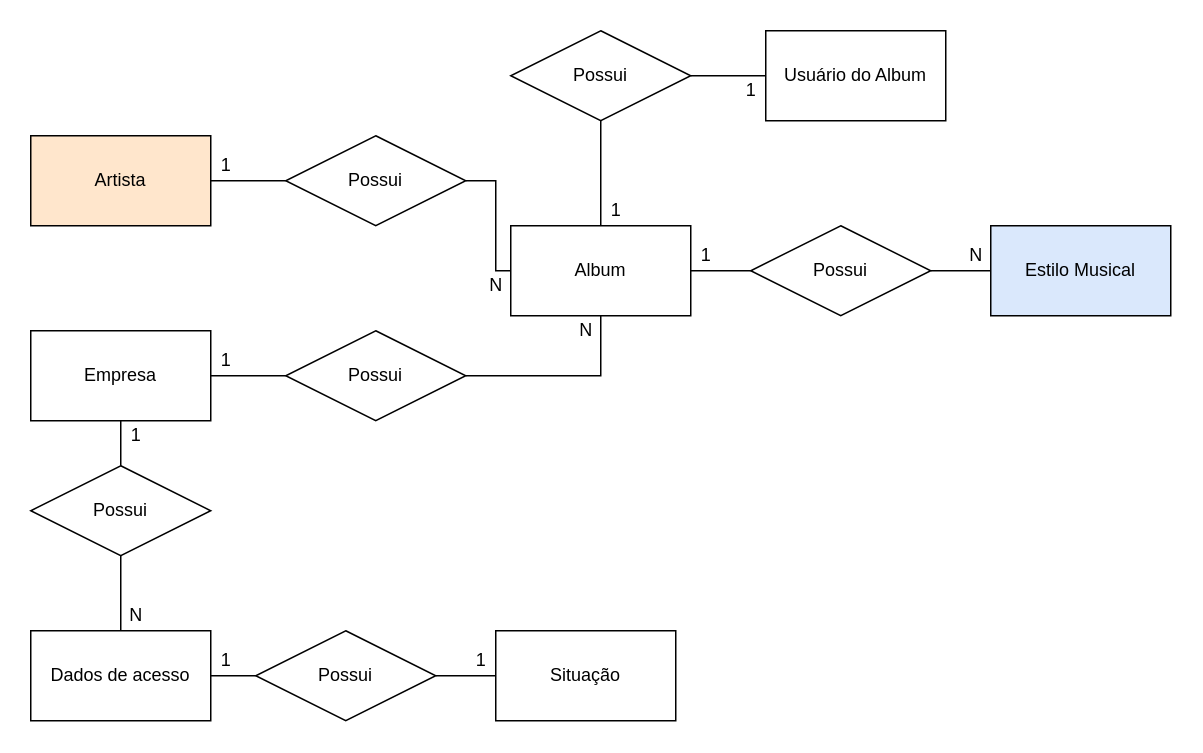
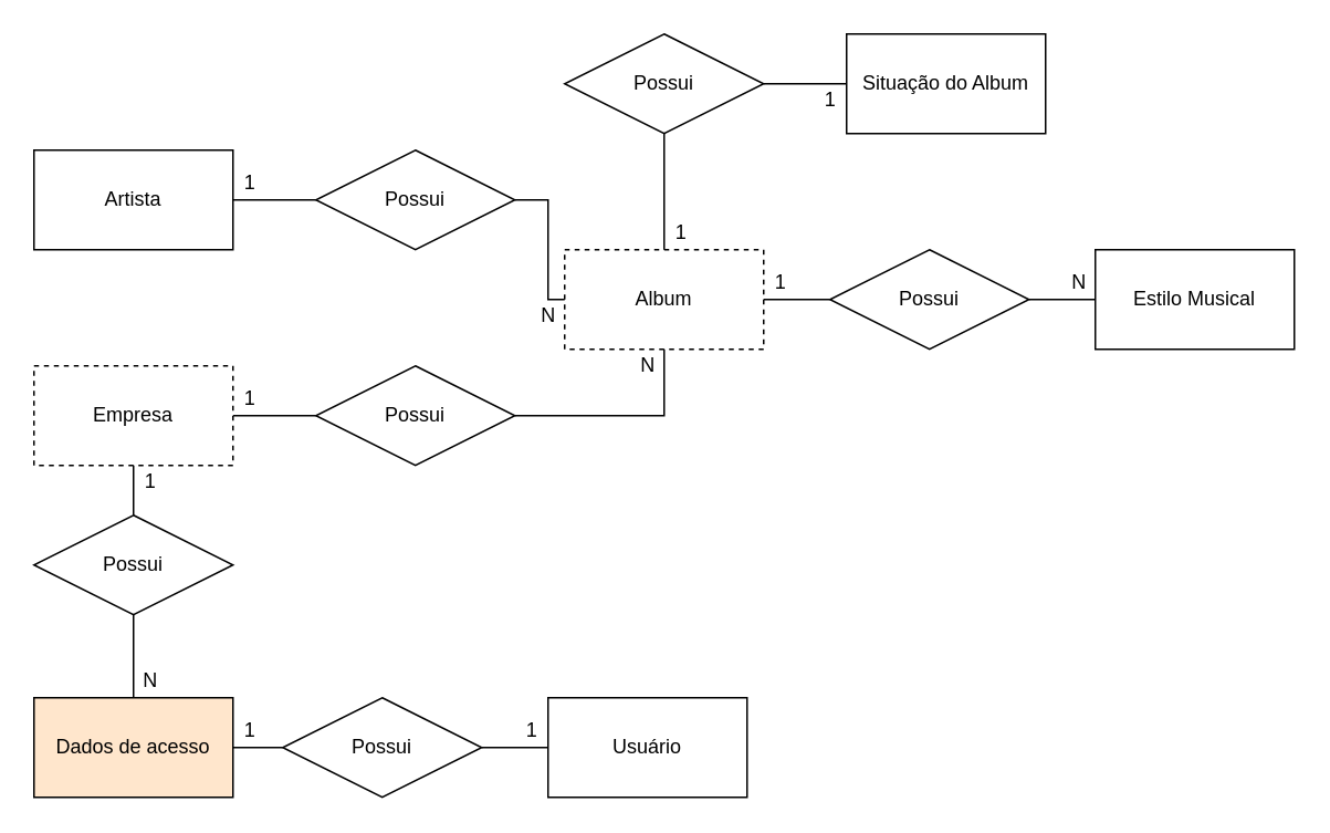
- <mxCell id="13" value="Usuário do Album" style="rounded=0;whiteSpace=wrap;html=1;" parent="1" vertex="1"><mxGeometry x="510" y="20" width="120" height="60" as="geometry" /></mxCell>
+ <mxCell id="13" value="Situação do Album" style="rounded=0;whiteSpace=wrap;html=1;" parent="1" vertex="1"><mxGeometry x="510" y="20" width="120" height="60" as="geometry" /></mxCell>
- <mxCell id="7" value="Artista" style="rounded=0;whiteSpace=wrap;html=1;fillColor=#ffe6cc;" parent="1" vertex="1"><mxGeometry x="20" y="90" width="120" height="60" as="geometry" /></mxCell>
+ <mxCell id="7" value="Artista" style="rounded=0;whiteSpace=wrap;html=1;" parent="1" vertex="1"><mxGeometry x="20" y="90" width="120" height="60" as="geometry" /></mxCell>
- <mxCell id="4" value="Album" style="rounded=0;whiteSpace=wrap;html=1;" parent="1" vertex="1"><mxGeometry x="340" y="150" width="120" height="60" as="geometry" /></mxCell>
+ <mxCell id="4" value="Album" style="rounded=0;whiteSpace=wrap;html=1;dashed=1;" parent="1" vertex="1"><mxGeometry x="340" y="150" width="120" height="60" as="geometry" /></mxCell>
- <mxCell id="9" value="Estilo Musical" style="rounded=0;whiteSpace=wrap;html=1;fillColor=#dae8fc;" parent="1" vertex="1"><mxGeometry x="660" y="150" width="120" height="60" as="geometry" /></mxCell>
+ <mxCell id="9" value="Estilo Musical" style="rounded=0;whiteSpace=wrap;html=1;" parent="1" vertex="1"><mxGeometry x="660" y="150" width="120" height="60" as="geometry" /></mxCell>
- <mxCell id="3" value="Empresa" style="rounded=0;whiteSpace=wrap;html=1;" parent="1" vertex="1"><mxGeometry x="20" y="220" width="120" height="60" as="geometry" /></mxCell>
+ <mxCell id="3" value="Empresa" style="rounded=0;whiteSpace=wrap;html=1;dashed=1;" parent="1" vertex="1"><mxGeometry x="20" y="220" width="120" height="60" as="geometry" /></mxCell>
- <mxCell id="12" value="Dados de acesso" style="rounded=0;whiteSpace=wrap;html=1;" parent="1" vertex="1"><mxGeometry x="20" y="420" width="120" height="60" as="geometry" /></mxCell>
+ <mxCell id="12" value="Dados de acesso" style="rounded=0;whiteSpace=wrap;html=1;fillColor=#ffe6cc;" parent="1" vertex="1"><mxGeometry x="20" y="420" width="120" height="60" as="geometry" /></mxCell>
- <mxCell id="5" value="Situação" style="rounded=0;whiteSpace=wrap;html=1;" parent="1" vertex="1"><mxGeometry x="330" y="420" width="120" height="60" as="geometry" /></mxCell>
+ <mxCell id="5" value="Usuário" style="rounded=0;whiteSpace=wrap;html=1;" parent="1" vertex="1"><mxGeometry x="330" y="420" width="120" height="60" as="geometry" /></mxCell>
